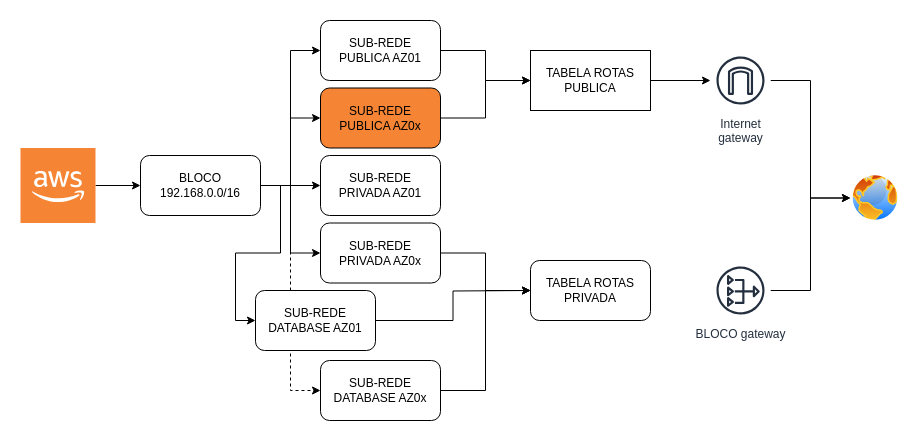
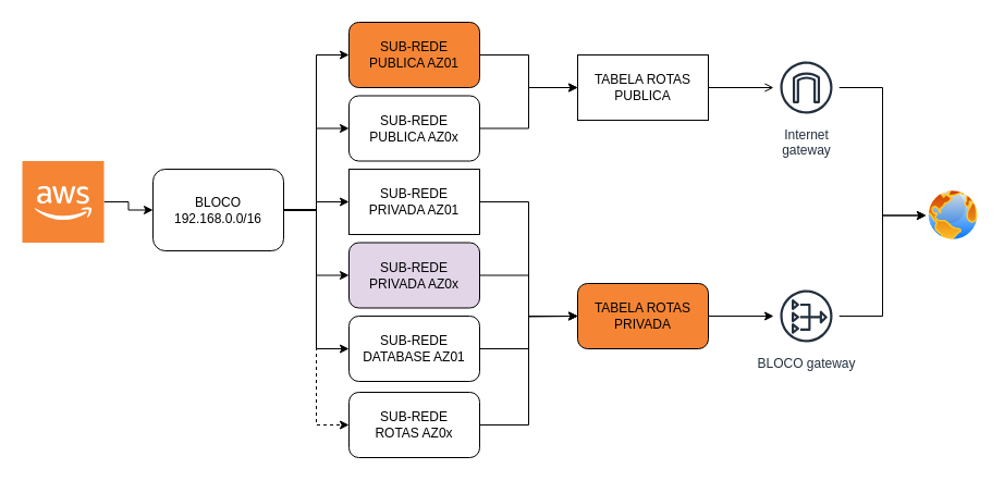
- <mxCell id="5" value="SUB-REDE &lt;br&gt;PUBLICA AZ01" style="rounded=1;whiteSpace=wrap;html=1;" vertex="1" parent="1"><mxGeometry x="320" y="20" width="120" height="60" as="geometry" /></mxCell>
+ <mxCell id="5" value="SUB-REDE &lt;br&gt;PUBLICA AZ01" style="rounded=1;whiteSpace=wrap;html=1;fillColor=#f58534;" vertex="1" parent="1"><mxGeometry x="320" y="20" width="120" height="60" as="geometry" /></mxCell>
- <mxCell id="26" style="edgeStyle=orthogonalEdgeStyle;rounded=0;orthogonalLoop=1;jettySize=auto;html=1;exitX=1;exitY=0.5;exitDx=0;exitDy=0;" edge="1" parent="1" source="27" target="31"><mxGeometry relative="1" as="geometry" /></mxCell>
+ <mxCell id="26" style="edgeStyle=orthogonalEdgeStyle;rounded=0;orthogonalLoop=1;jettySize=auto;html=1;exitX=1;exitY=0.5;exitDx=0;exitDy=0;endArrow=open;" edge="1" parent="1" source="27" target="31"><mxGeometry relative="1" as="geometry" /></mxCell>
- <mxCell id="21" value="SUB-REDE &lt;br&gt;PUBLICA AZ0x" style="rounded=1;whiteSpace=wrap;html=1;fillColor=#f58534;" vertex="1" parent="1"><mxGeometry x="320" y="87.5" width="120" height="60" as="geometry" /></mxCell>
+ <mxCell id="21" value="SUB-REDE &lt;br&gt;PUBLICA AZ0x" style="rounded=1;whiteSpace=wrap;html=1;" vertex="1" parent="1"><mxGeometry x="320" y="87.5" width="120" height="60" as="geometry" /></mxCell>
- <mxCell id="19" value="BLOCO 192.168.0.0/16" style="rounded=1;whiteSpace=wrap;html=1;" vertex="1" parent="1"><mxGeometry x="140" y="155" width="120" height="60" as="geometry" /></mxCell>
+ <mxCell id="19" value="BLOCO 192.168.0.0/16" style="rounded=1;whiteSpace=wrap;html=1;" vertex="1" parent="1"><mxGeometry x="140" y="155" width="120" height="75" as="geometry" /></mxCell>
- <mxCell id="7" value="SUB-REDE&lt;br&gt;PRIVADA AZ01" style="rounded=1;whiteSpace=wrap;html=1;" vertex="1" parent="1"><mxGeometry x="320" y="155" width="120" height="60" as="geometry" /></mxCell>
+ <mxCell id="7" value="SUB-REDE&lt;br&gt;PRIVADA AZ01" style="whiteSpace=wrap;html=1;rounded=0;" vertex="1" parent="1"><mxGeometry x="320" y="155" width="120" height="60" as="geometry" /></mxCell>
+ <mxCell id="6" style="edgeStyle=orthogonalEdgeStyle;rounded=0;orthogonalLoop=1;jettySize=auto;html=1;exitX=1;exitY=0.5;exitDx=0;exitDy=0;entryX=0;entryY=0.5;entryDx=0;entryDy=0;" edge="1" parent="1" source="7" target="29"><mxGeometry relative="1" as="geometry" /></mxCell>
- <mxCell id="23" value="SUB-REDE&lt;br&gt;PRIVADA AZ0x" style="rounded=1;whiteSpace=wrap;html=1;" vertex="1" parent="1"><mxGeometry x="320" y="222.5" width="120" height="60" as="geometry" /></mxCell>
+ <mxCell id="23" value="SUB-REDE&lt;br&gt;PRIVADA AZ0x" style="rounded=1;whiteSpace=wrap;html=1;fillColor=#e1d5e7;" vertex="1" parent="1"><mxGeometry x="320" y="222.5" width="120" height="60" as="geometry" /></mxCell>
- <mxCell id="22" style="edgeStyle=orthogonalEdgeStyle;rounded=0;orthogonalLoop=1;jettySize=auto;html=1;exitX=1;exitY=0.5;exitDx=0;exitDy=0;entryX=0;entryY=0.5;entryDx=0;entryDy=0;" edge="1" parent="1" source="23" target="29"><mxGeometry relative="1" as="geometry" /></mxCell>
+ <mxCell id="22" style="edgeStyle=orthogonalEdgeStyle;rounded=0;orthogonalLoop=1;jettySize=auto;html=1;exitX=1;exitY=0.5;exitDx=0;exitDy=0;entryX=0;entryY=0.5;entryDx=0;entryDy=0;endArrow=none;" edge="1" parent="1" source="23" target="29"><mxGeometry relative="1" as="geometry" /></mxCell>
- <mxCell id="29" value="TABELA ROTAS&lt;br&gt;PRIVADA" style="rounded=1;whiteSpace=wrap;html=1;" vertex="1" parent="1"><mxGeometry x="530" y="260" width="120" height="60" as="geometry" /></mxCell>
+ <mxCell id="29" value="TABELA ROTAS&lt;br&gt;PRIVADA" style="rounded=1;whiteSpace=wrap;html=1;fillColor=#f58534;" vertex="1" parent="1"><mxGeometry x="530" y="260" width="120" height="60" as="geometry" /></mxCell>
+ <mxCell id="28" style="edgeStyle=orthogonalEdgeStyle;rounded=0;orthogonalLoop=1;jettySize=auto;html=1;exitX=1;exitY=0.5;exitDx=0;exitDy=0;" edge="1" parent="1" source="29" target="11"><mxGeometry relative="1" as="geometry" /></mxCell>
- <mxCell id="25" value="SUB-REDE&lt;br&gt;DATABASE AZ01" style="rounded=1;whiteSpace=wrap;html=1;" vertex="1" parent="1"><mxGeometry x="255" y="290" width="120" height="60" as="geometry" /></mxCell>
+ <mxCell id="25" value="SUB-REDE&lt;br&gt;DATABASE AZ01" style="rounded=1;whiteSpace=wrap;html=1;" vertex="1" parent="1"><mxGeometry x="320" y="290" width="120" height="60" as="geometry" /></mxCell>
- <mxCell id="9" value="SUB-REDE&lt;br&gt;DATABASE AZ0x" style="rounded=1;whiteSpace=wrap;html=1;" vertex="1" parent="1"><mxGeometry x="320" y="360" width="120" height="60" as="geometry" /></mxCell>
+ <mxCell id="9" value="SUB-REDE&lt;br&gt;ROTAS AZ0x" style="rounded=1;whiteSpace=wrap;html=1;" vertex="1" parent="1"><mxGeometry x="320" y="360" width="120" height="60" as="geometry" /></mxCell>
